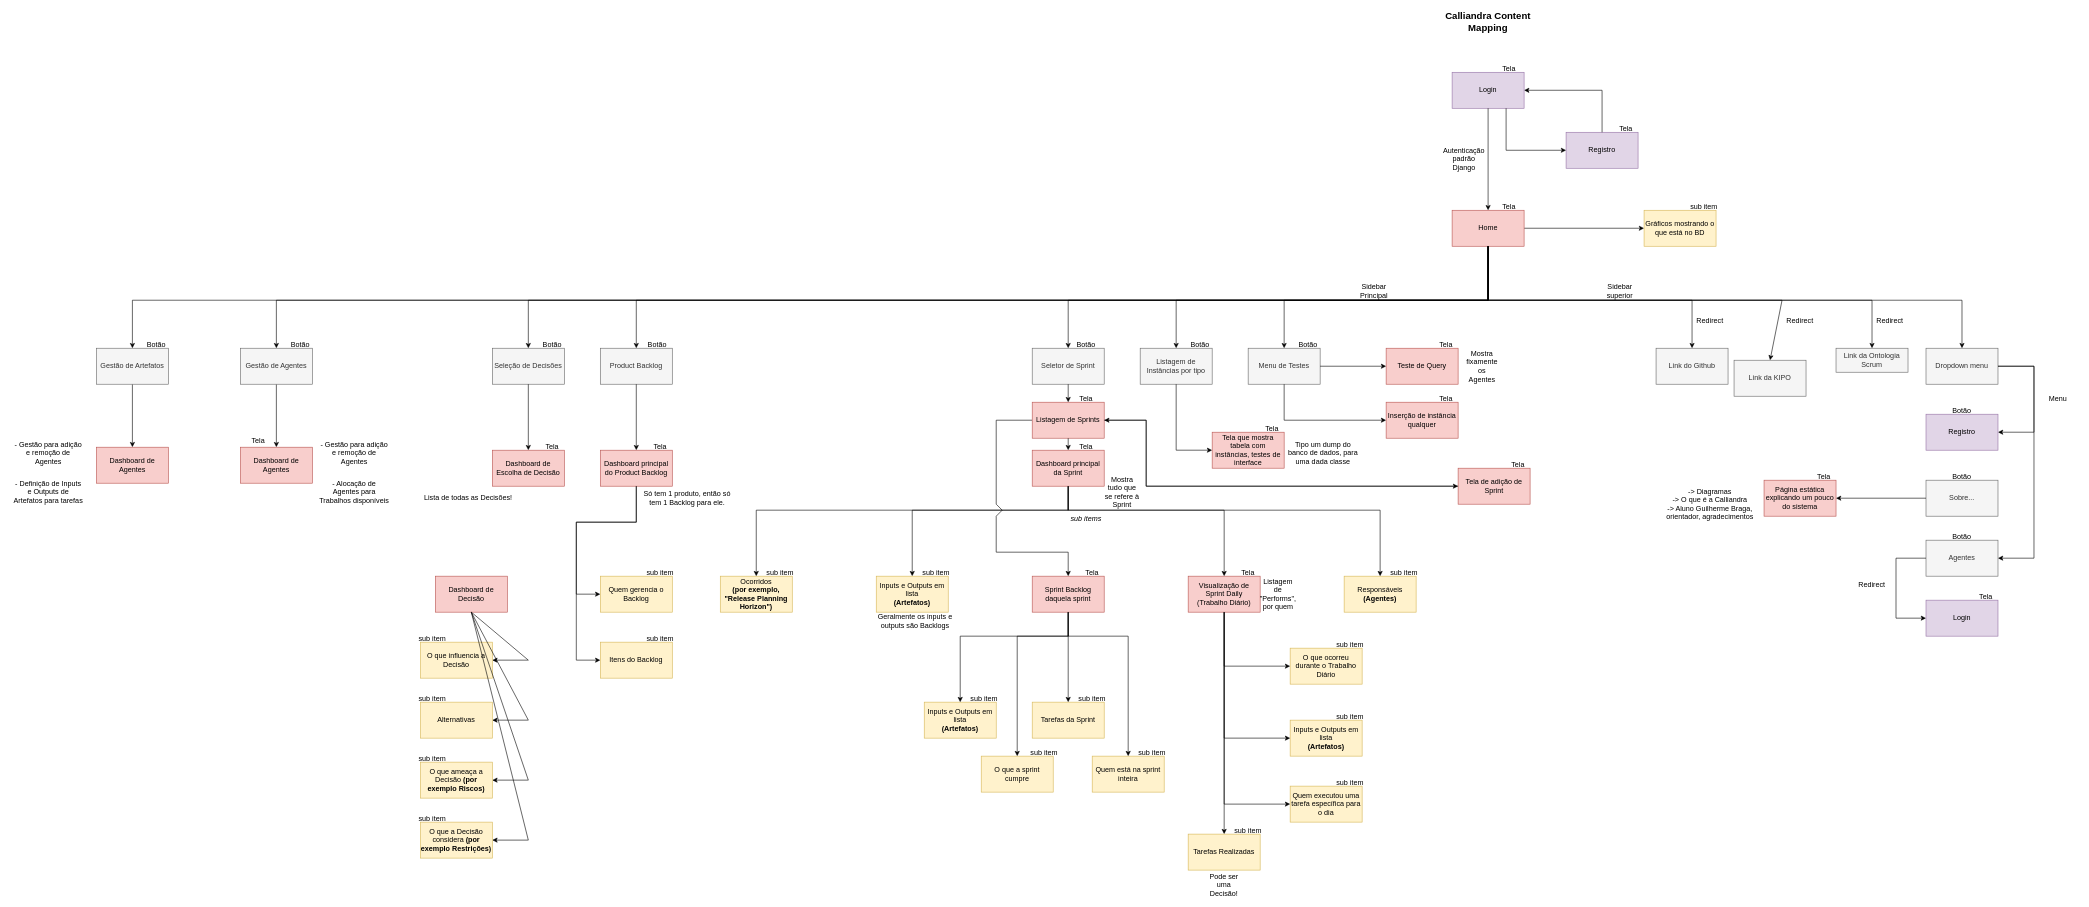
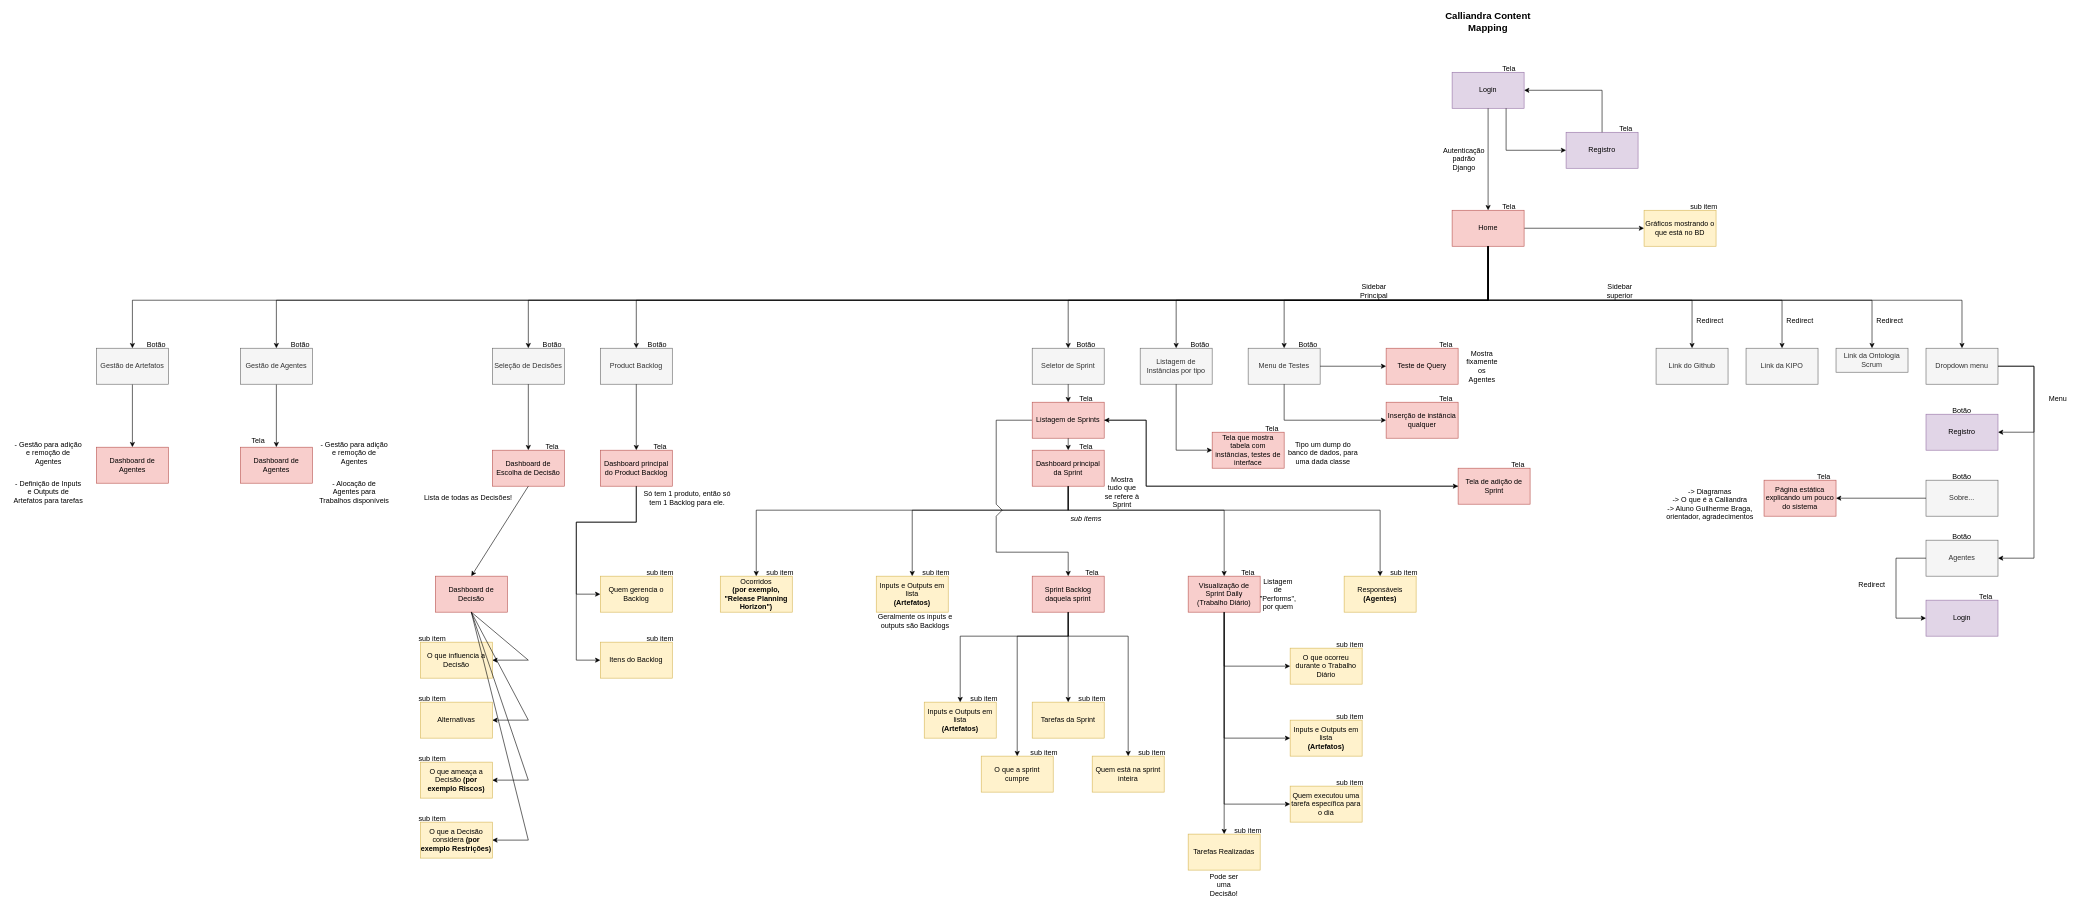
- <mxCell id="16" value="Link da KIPO" style="rounded=0;whiteSpace=wrap;html=1;fillColor=#f5f5f5;fontColor=#333333;strokeColor=#666666;" parent="1" vertex="1"><mxGeometry x="2890" y="600" width="120" height="60" as="geometry" /></mxCell>
+ <mxCell id="16" value="Link da KIPO" style="rounded=0;whiteSpace=wrap;html=1;fillColor=#f5f5f5;fontColor=#333333;strokeColor=#666666;" parent="1" vertex="1"><mxGeometry x="2910" y="580" width="120" height="60" as="geometry" /></mxCell>
+ <mxCell id="129" value="" style="endArrow=classic;html=1;rounded=0;exitX=0.5;exitY=1;exitDx=0;exitDy=0;entryX=0.5;entryY=0;entryDx=0;entryDy=0;" edge="1" parent="1" source="125" target="127"><mxGeometry width="50" height="50" relative="1" as="geometry"><mxPoint x="940" y="900" as="sourcePoint" /><mxPoint x="990" y="850" as="targetPoint" /></mxGeometry></mxCell>
